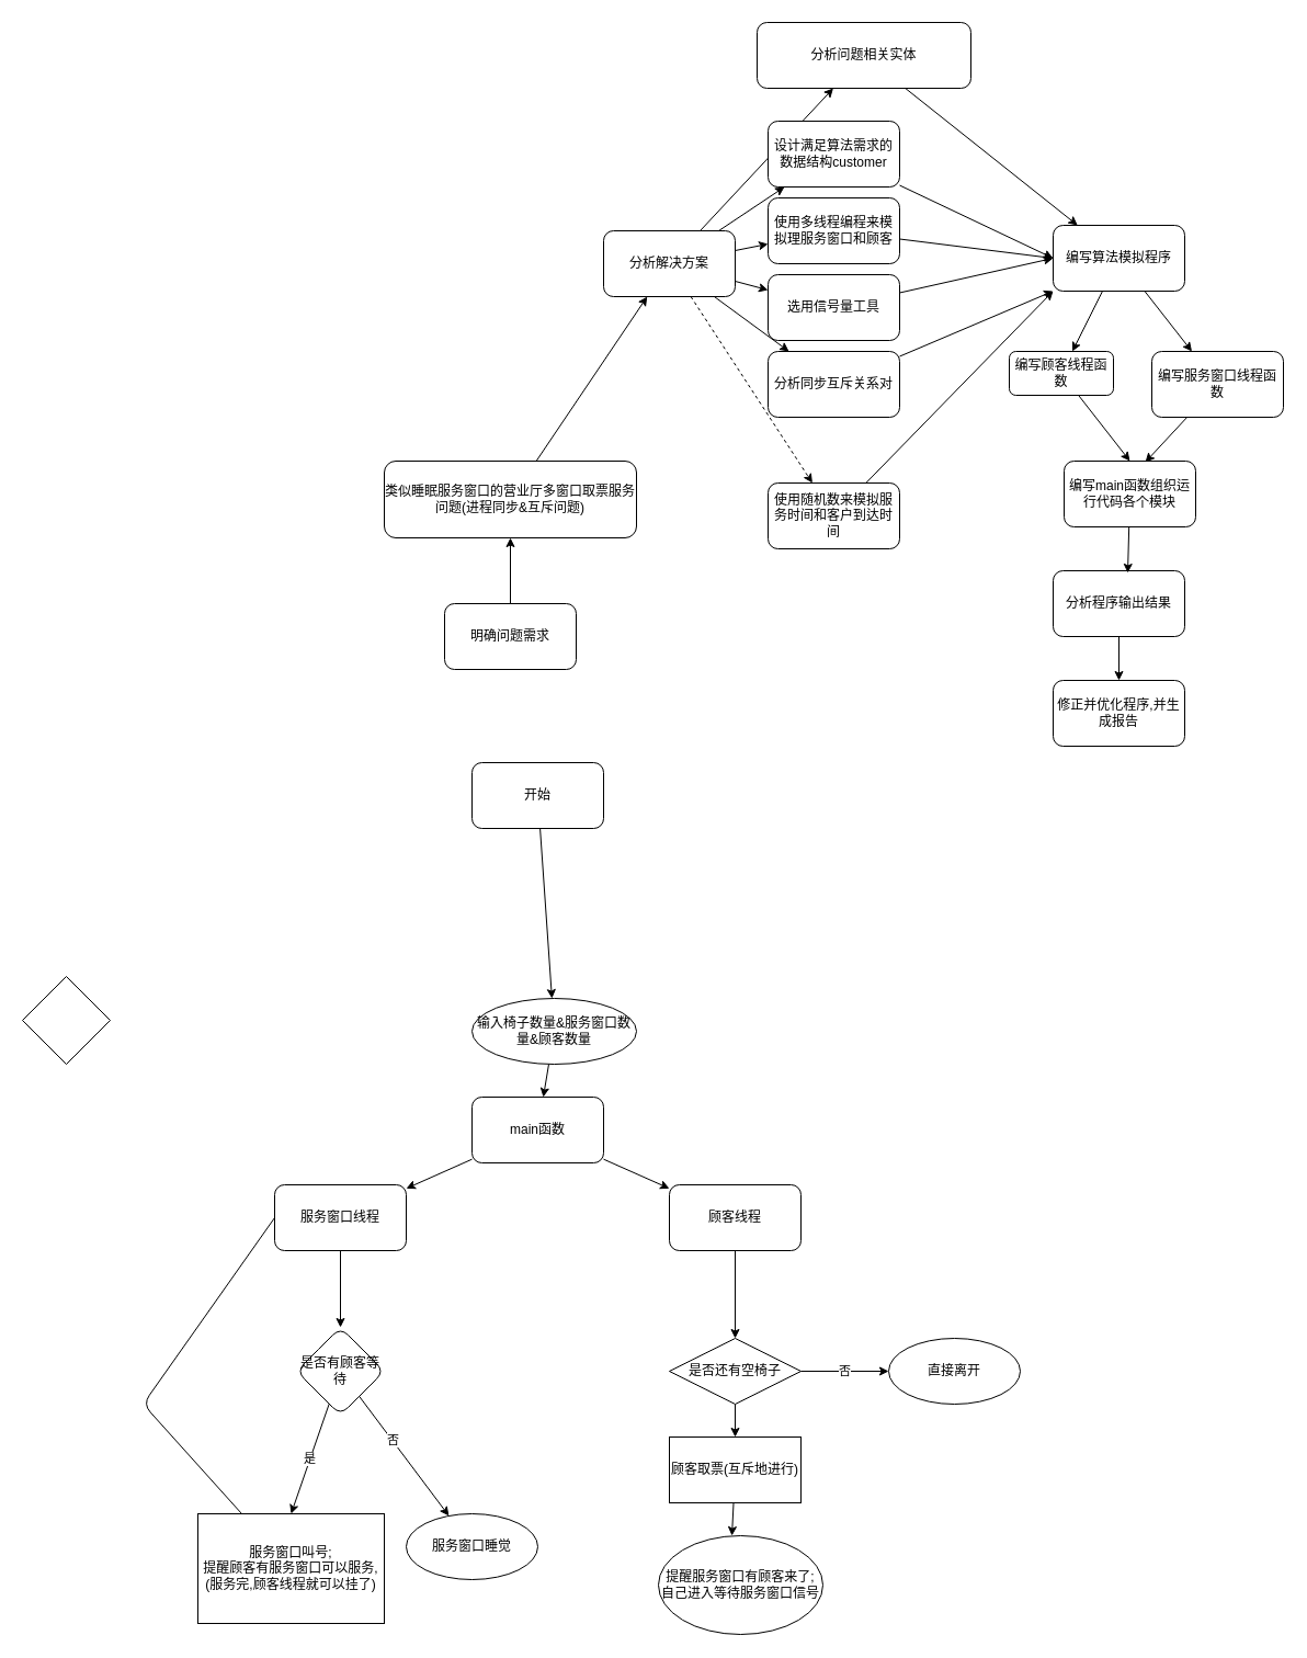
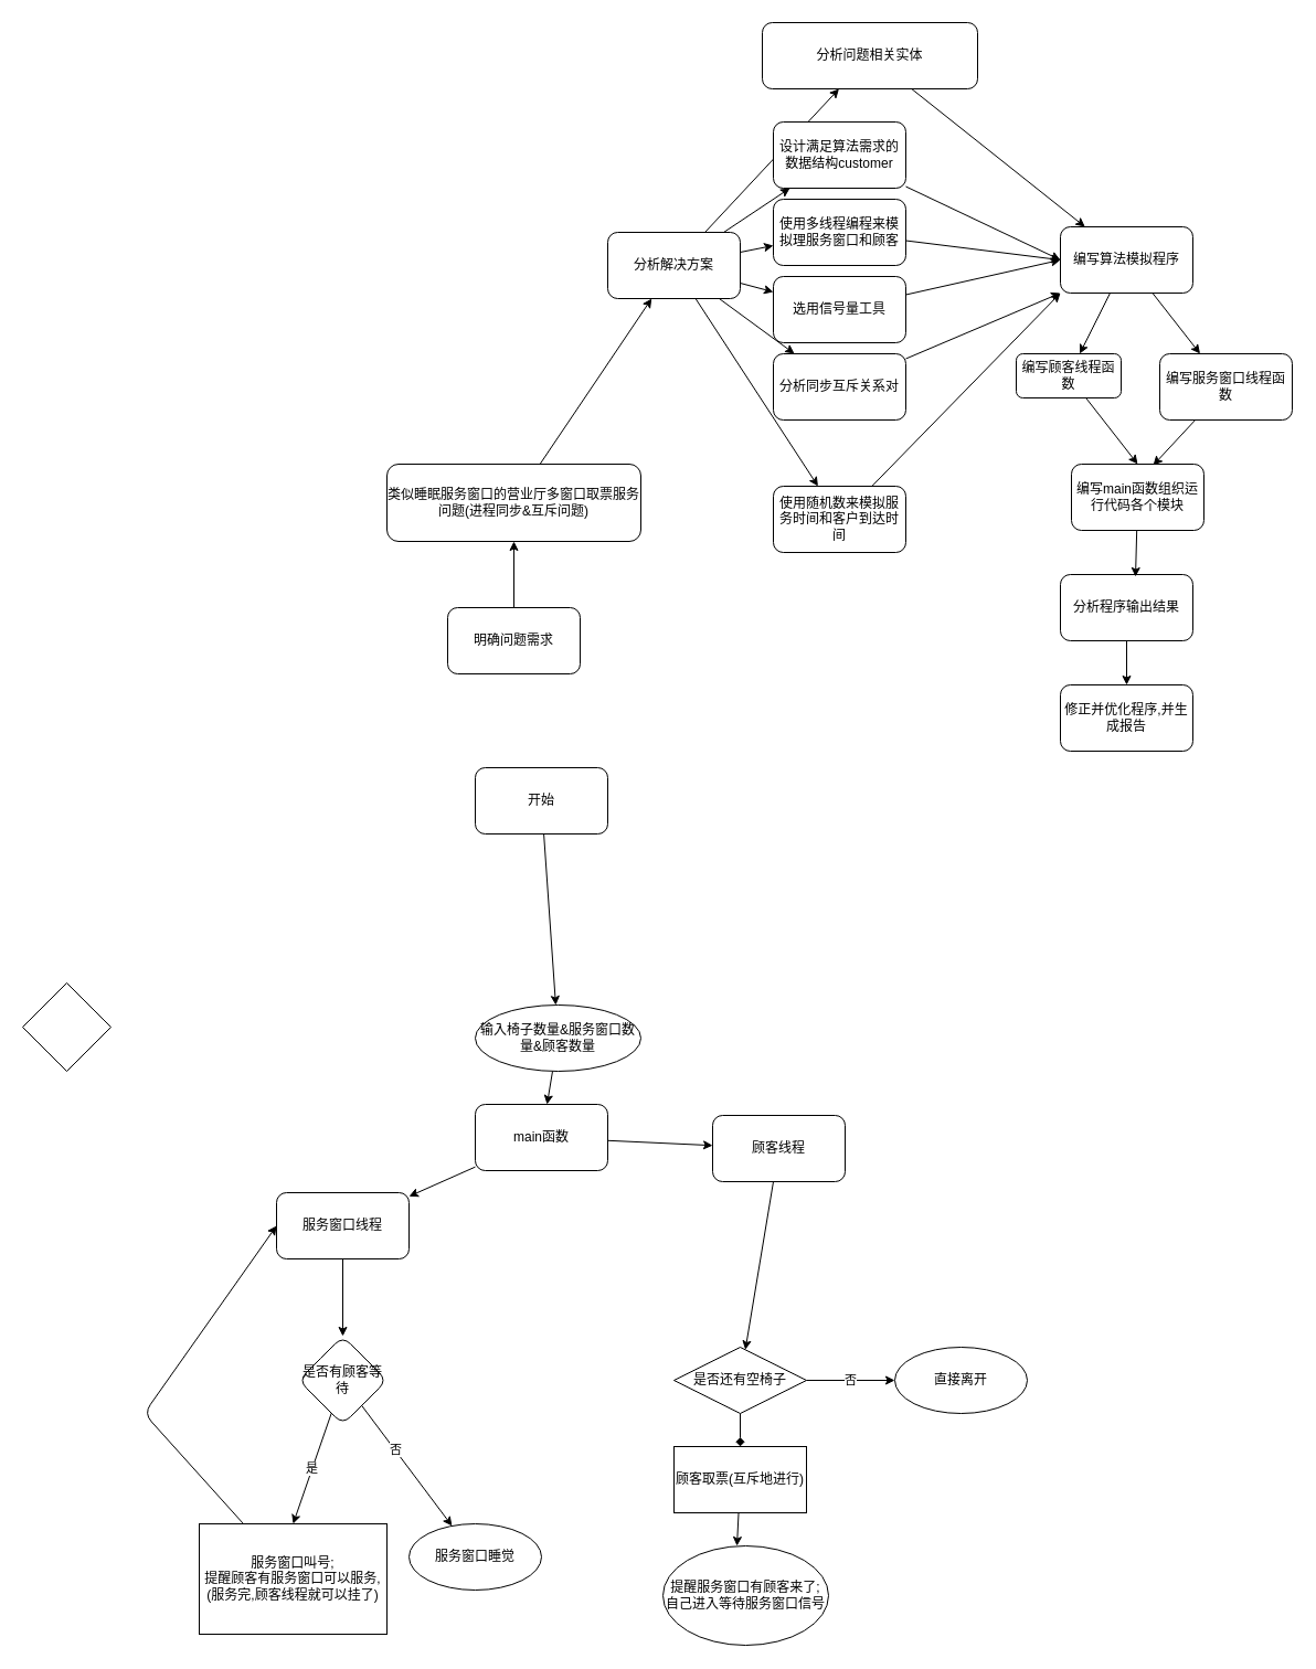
- <mxCell id="10" value="" style="edgeStyle=none;html=1;dashed=1;" parent="1" source="12" target="28" edge="1"><mxGeometry relative="1" as="geometry" /></mxCell>
+ <mxCell id="10" value="" style="edgeStyle=none;html=1;" parent="1" source="12" target="28" edge="1"><mxGeometry relative="1" as="geometry" /></mxCell>
- <mxCell id="45" value="顾客线程" style="whiteSpace=wrap;html=1;rounded=1;" parent="1" vertex="1"><mxGeometry x="610" y="1080" width="120" height="60" as="geometry" /></mxCell>
+ <mxCell id="45" value="顾客线程" style="whiteSpace=wrap;html=1;rounded=1;" parent="1" vertex="1"><mxGeometry x="645" y="1010" width="120" height="60" as="geometry" /></mxCell>
- <mxCell id="52" style="edgeStyle=none;html=1;entryX=0;entryY=0.5;entryDx=0;entryDy=0;endArrow=none;" parent="1" source="53" target="43" edge="1"><mxGeometry relative="1" as="geometry"><Array as="points"><mxPoint x="130" y="1280" /></Array></mxGeometry></mxCell>
+ <mxCell id="52" style="edgeStyle=none;html=1;entryX=0;entryY=0.5;entryDx=0;entryDy=0;" parent="1" source="53" target="43" edge="1"><mxGeometry relative="1" as="geometry"><Array as="points"><mxPoint x="130" y="1280" /></Array></mxGeometry></mxCell>
- <mxCell id="55" value="" style="edgeStyle=none;html=1;" edge="1" parent="1" source="56" target="62"><mxGeometry relative="1" as="geometry" /></mxCell>
+ <mxCell id="55" value="" style="edgeStyle=none;html=1;endArrow=diamond;" edge="1" parent="1" source="56" target="62"><mxGeometry relative="1" as="geometry" /></mxCell>
